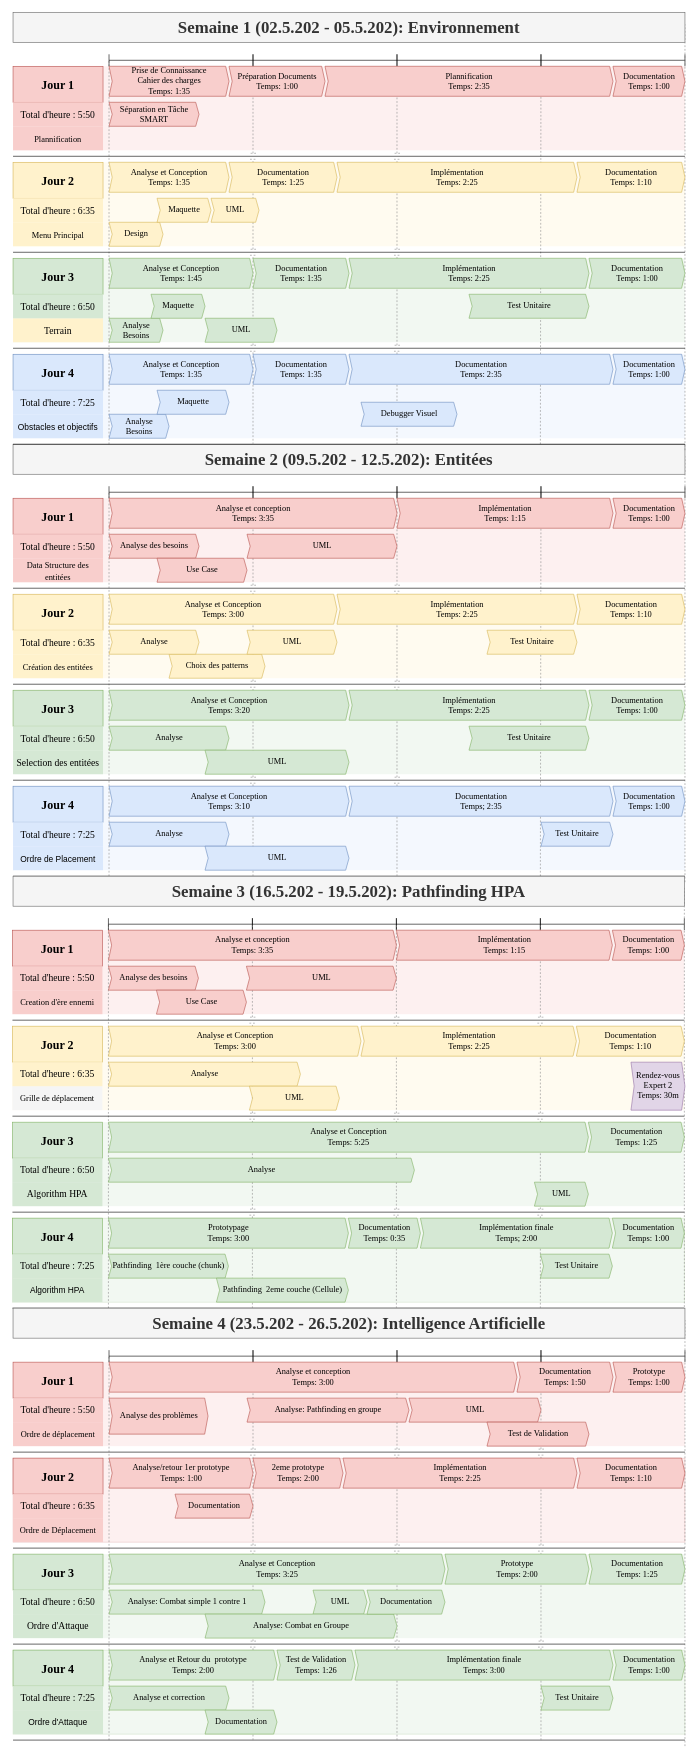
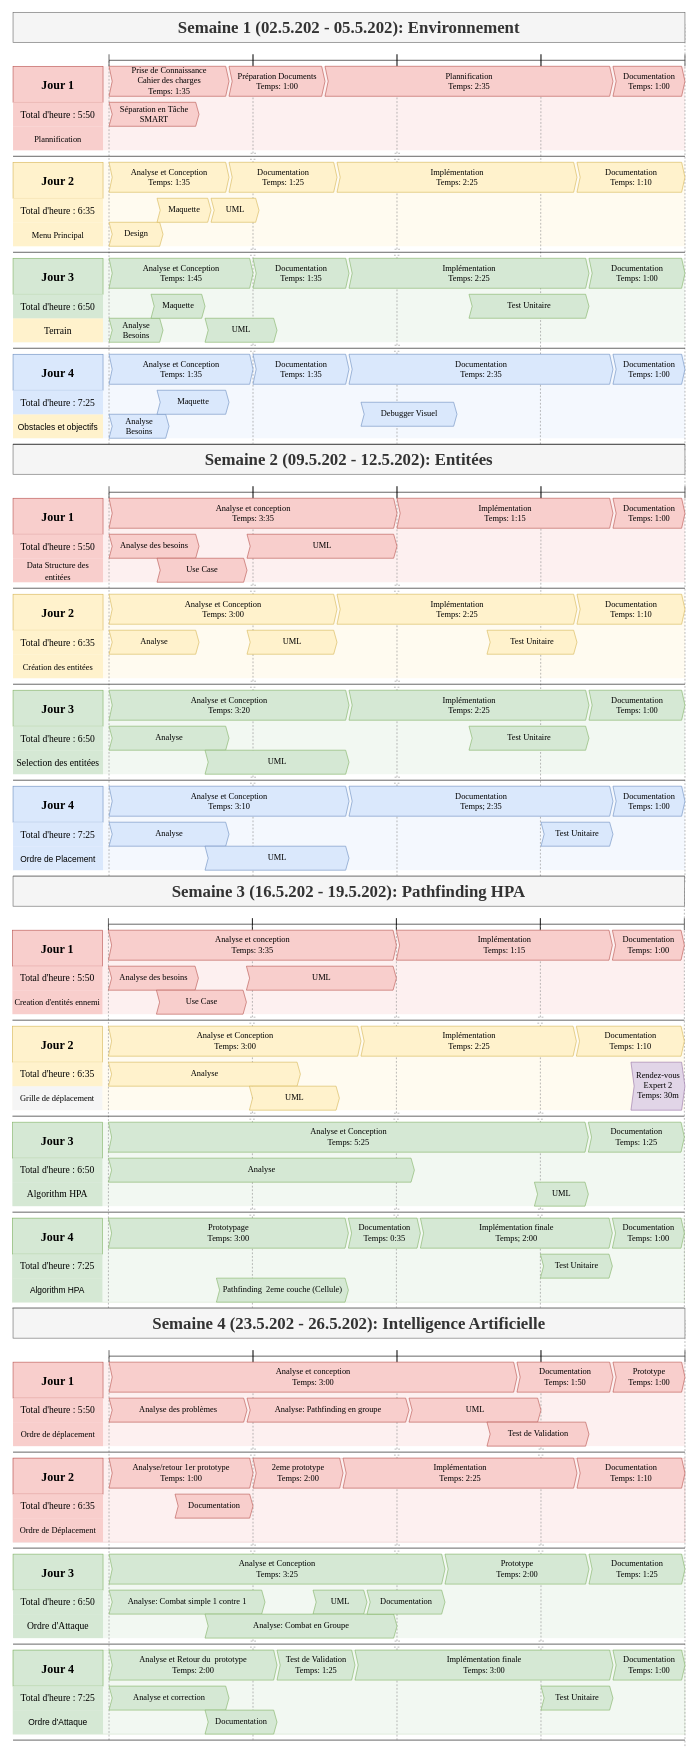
- <mxCell id="215" value="&lt;span style=&quot;font-family: &amp;#34;helvetica&amp;#34; ; font-size: 14px&quot;&gt;Obstacles et objectifs&lt;/span&gt;" style="rounded=0;whiteSpace=wrap;html=1;fillColor=#dae8fc;strokeColor=none;fontSize=16;fontFamily=Times New Roman;" parent="185" vertex="1"><mxGeometry x="21" y="690" width="150" height="40" as="geometry" /></mxCell>
+ <mxCell id="215" value="&lt;span style=&quot;font-family: &amp;#34;helvetica&amp;#34; ; font-size: 14px&quot;&gt;Obstacles et objectifs&lt;/span&gt;" style="rounded=0;whiteSpace=wrap;html=1;fillColor=#fff2cc;strokeColor=none;fontSize=16;fontFamily=Times New Roman;" parent="185" vertex="1"><mxGeometry x="21" y="690" width="150" height="40" as="geometry" /></mxCell>
- <mxCell id="29" value="Choix des patterns" style="html=1;shape=mxgraph.infographic.ribbonSimple;notch1=5.29;notch2=5.57;align=center;verticalAlign=middle;fontSize=14;fontStyle=0;fillColor=#fff2cc;strokeColor=#d6b656;fontFamily=Times New Roman;" parent="1" vertex="1"><mxGeometry x="281" y="1090" width="160" height="40" as="geometry" /></mxCell>
- <mxCell id="103" value="&lt;span style=&quot;font-size: 14px&quot;&gt;Creation d'ère ennemi&lt;/span&gt;" style="rounded=0;whiteSpace=wrap;html=1;fillColor=#f8cecc;strokeColor=none;fontSize=16;fontFamily=Times New Roman;" parent="1" vertex="1"><mxGeometry x="20" y="1650" width="150" height="40" as="geometry" /></mxCell>
+ <mxCell id="103" value="&lt;span style=&quot;font-size: 14px&quot;&gt;Creation d'entités ennemi&lt;/span&gt;" style="rounded=0;whiteSpace=wrap;html=1;fillColor=#f8cecc;strokeColor=none;fontSize=16;fontFamily=Times New Roman;" parent="1" vertex="1"><mxGeometry x="20" y="1650" width="150" height="40" as="geometry" /></mxCell>
- <mxCell id="110" value="Pathfinding&amp;nbsp; 1ère couche (chunk)" style="html=1;shape=mxgraph.infographic.ribbonSimple;notch1=5.29;notch2=5.57;align=center;verticalAlign=middle;fontSize=14;fontStyle=0;fillColor=#d5e8d4;strokeColor=#82b366;fontFamily=Times New Roman;" parent="1" vertex="1"><mxGeometry x="180" y="2090" width="200" height="40" as="geometry" /></mxCell>
- <mxCell id="161" value="Analyse des problèmes" style="html=1;shape=mxgraph.infographic.ribbonSimple;notch1=5.29;notch2=5.57;align=center;verticalAlign=middle;fontSize=14;fontStyle=0;fillColor=#f8cecc;strokeColor=#b85450;fontFamily=Times New Roman;" parent="1" vertex="1"><mxGeometry x="181" y="2330" width="165" height="60" as="geometry" /></mxCell>
+ <mxCell id="161" value="Analyse des problèmes" style="html=1;shape=mxgraph.infographic.ribbonSimple;notch1=5.29;notch2=5.57;align=center;verticalAlign=middle;fontSize=14;fontStyle=0;fillColor=#f8cecc;strokeColor=#b85450;fontFamily=Times New Roman;" parent="1" vertex="1"><mxGeometry x="181" y="2330" width="230" height="40" as="geometry" /></mxCell>
- <mxCell id="168" value="Test de Validation&lt;br&gt;Temps: 1:26" style="html=1;shape=mxgraph.infographic.ribbonSimple;notch1=5.29;notch2=5.57;align=center;verticalAlign=middle;fontSize=14;fontStyle=0;fillColor=#d5e8d4;strokeColor=#82b366;fontFamily=Times New Roman;" parent="1" vertex="1"><mxGeometry x="461" y="2750" width="130" height="50" as="geometry" /></mxCell>
+ <mxCell id="168" value="Test de Validation&lt;br&gt;Temps: 1:25" style="html=1;shape=mxgraph.infographic.ribbonSimple;notch1=5.29;notch2=5.57;align=center;verticalAlign=middle;fontSize=14;fontStyle=0;fillColor=#d5e8d4;strokeColor=#82b366;fontFamily=Times New Roman;" parent="1" vertex="1"><mxGeometry x="461" y="2750" width="130" height="50" as="geometry" /></mxCell>
